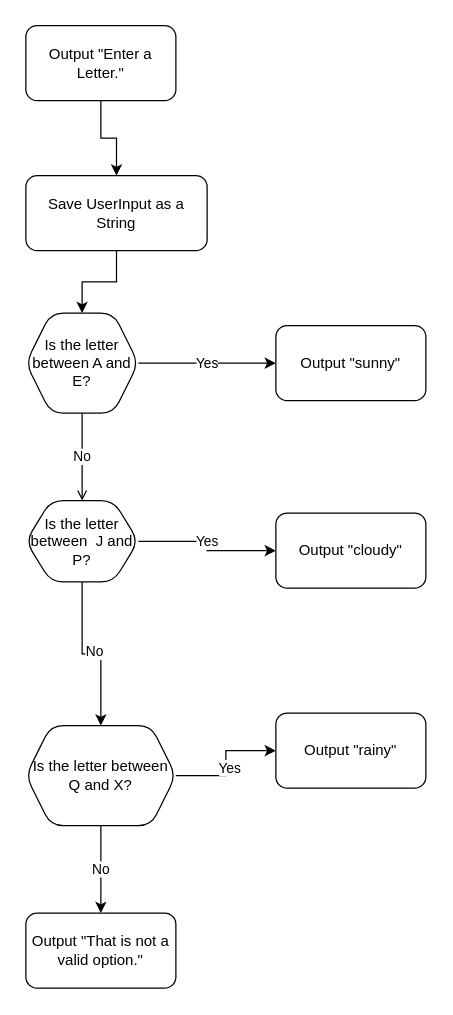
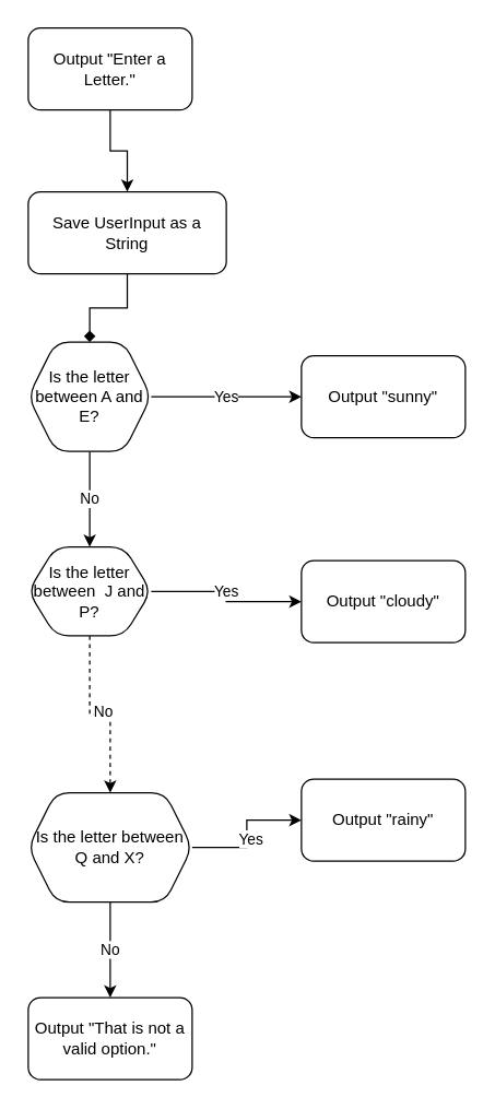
- <mxCell id="2" value="" style="edgeStyle=orthogonalEdgeStyle;rounded=0;orthogonalLoop=1;jettySize=auto;html=1;" edge="1" parent="1" source="4" target="7"><mxGeometry relative="1" as="geometry" /></mxCell>
+ <mxCell id="2" value="" style="edgeStyle=orthogonalEdgeStyle;rounded=0;orthogonalLoop=1;jettySize=auto;html=1;endArrow=diamond;" edge="1" parent="1" source="4" target="7"><mxGeometry relative="1" as="geometry" /></mxCell>
- <mxCell id="6" value="No" style="edgeStyle=orthogonalEdgeStyle;rounded=0;orthogonalLoop=1;jettySize=auto;html=1;endArrow=open;" edge="1" parent="1" source="7" target="13"><mxGeometry relative="1" as="geometry" /></mxCell>
+ <mxCell id="6" value="No" style="edgeStyle=orthogonalEdgeStyle;rounded=0;orthogonalLoop=1;jettySize=auto;html=1;" edge="1" parent="1" source="7" target="13"><mxGeometry relative="1" as="geometry" /></mxCell>
- <mxCell id="9" value="" style="edgeStyle=orthogonalEdgeStyle;rounded=0;orthogonalLoop=1;jettySize=auto;html=1;" edge="1" parent="1" source="13" target="17"><mxGeometry relative="1" as="geometry" /></mxCell>
+ <mxCell id="9" value="" style="edgeStyle=orthogonalEdgeStyle;rounded=0;orthogonalLoop=1;jettySize=auto;html=1;dashed=1;" edge="1" parent="1" source="13" target="17"><mxGeometry relative="1" as="geometry" /></mxCell>
